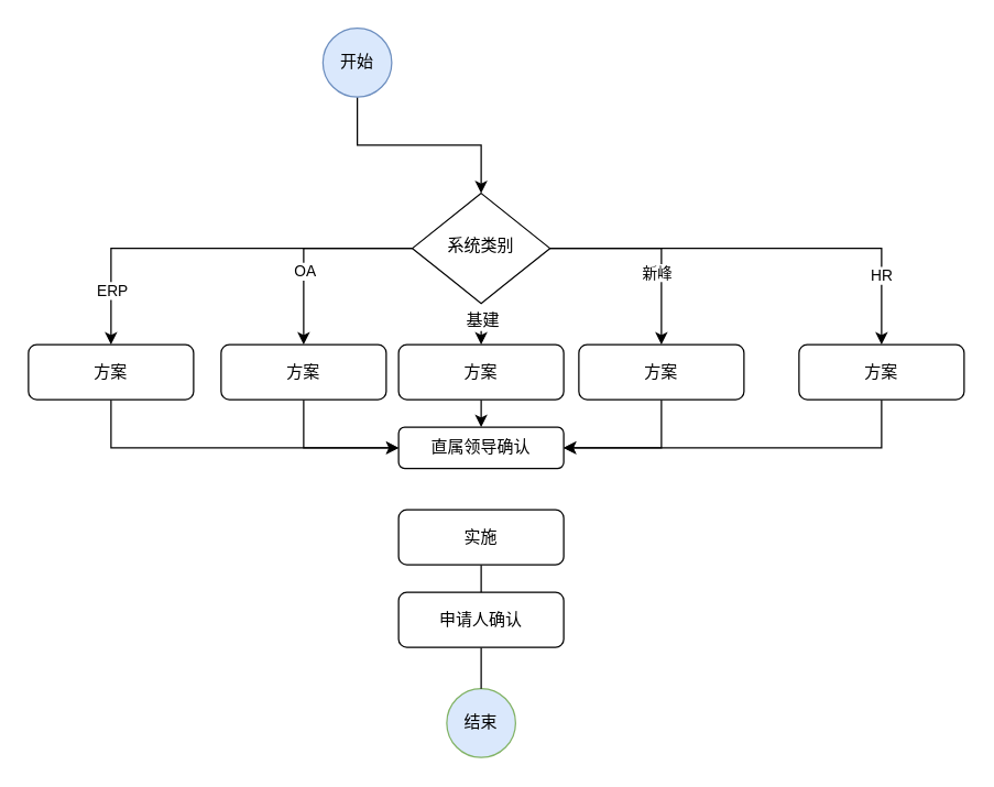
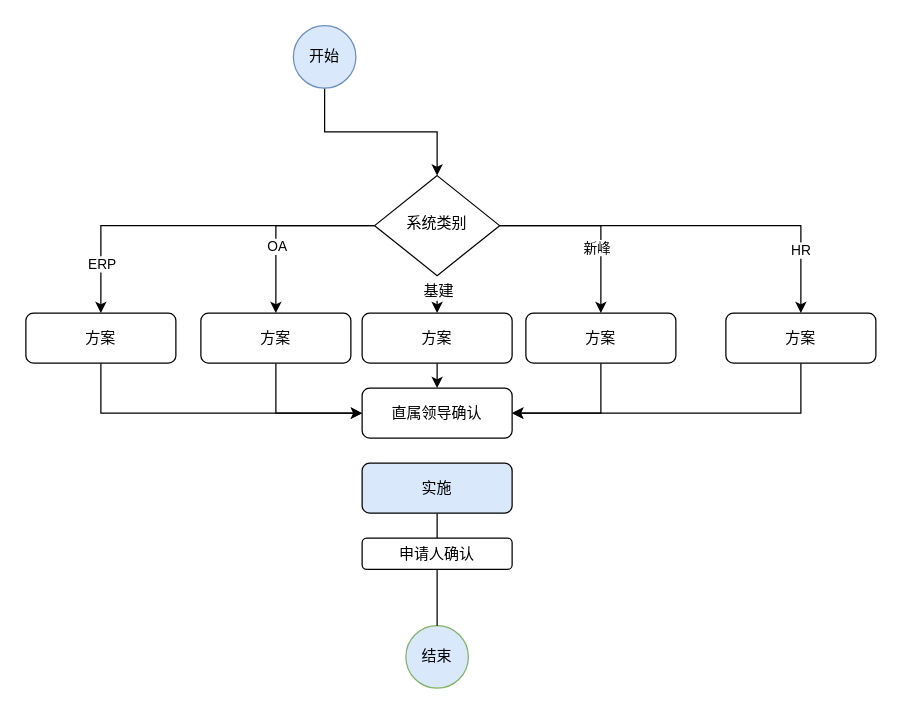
- <mxCell id="15" value="直属领导确认" style="rounded=1;whiteSpace=wrap;html=1;fontSize=12;glass=0;strokeWidth=1;shadow=0;" parent="1" vertex="1"><mxGeometry x="289" y="310" width="120" height="30" as="geometry" /></mxCell>
+ <mxCell id="15" value="直属领导确认" style="rounded=1;whiteSpace=wrap;html=1;fontSize=12;glass=0;strokeWidth=1;shadow=0;" parent="1" vertex="1"><mxGeometry x="289" y="310" width="120" height="40" as="geometry" /></mxCell>
- <mxCell id="26" value="实施" style="rounded=1;whiteSpace=wrap;html=1;fontSize=12;glass=0;strokeWidth=1;shadow=0;" parent="1" vertex="1"><mxGeometry x="289" y="370" width="120" height="40" as="geometry" /></mxCell>
+ <mxCell id="26" value="实施" style="rounded=1;whiteSpace=wrap;html=1;fontSize=12;glass=0;strokeWidth=1;shadow=0;fillColor=#dae8fc;" parent="1" vertex="1"><mxGeometry x="289" y="370" width="120" height="40" as="geometry" /></mxCell>
- <mxCell id="28" value="申请人确认" style="rounded=1;whiteSpace=wrap;html=1;fontSize=12;glass=0;strokeWidth=1;shadow=0;" parent="1" vertex="1"><mxGeometry x="289" y="430" width="120" height="40" as="geometry" /></mxCell>
+ <mxCell id="28" value="申请人确认" style="rounded=1;whiteSpace=wrap;html=1;fontSize=12;glass=0;strokeWidth=1;shadow=0;" parent="1" vertex="1"><mxGeometry x="289" y="430" width="120" height="25" as="geometry" /></mxCell>
